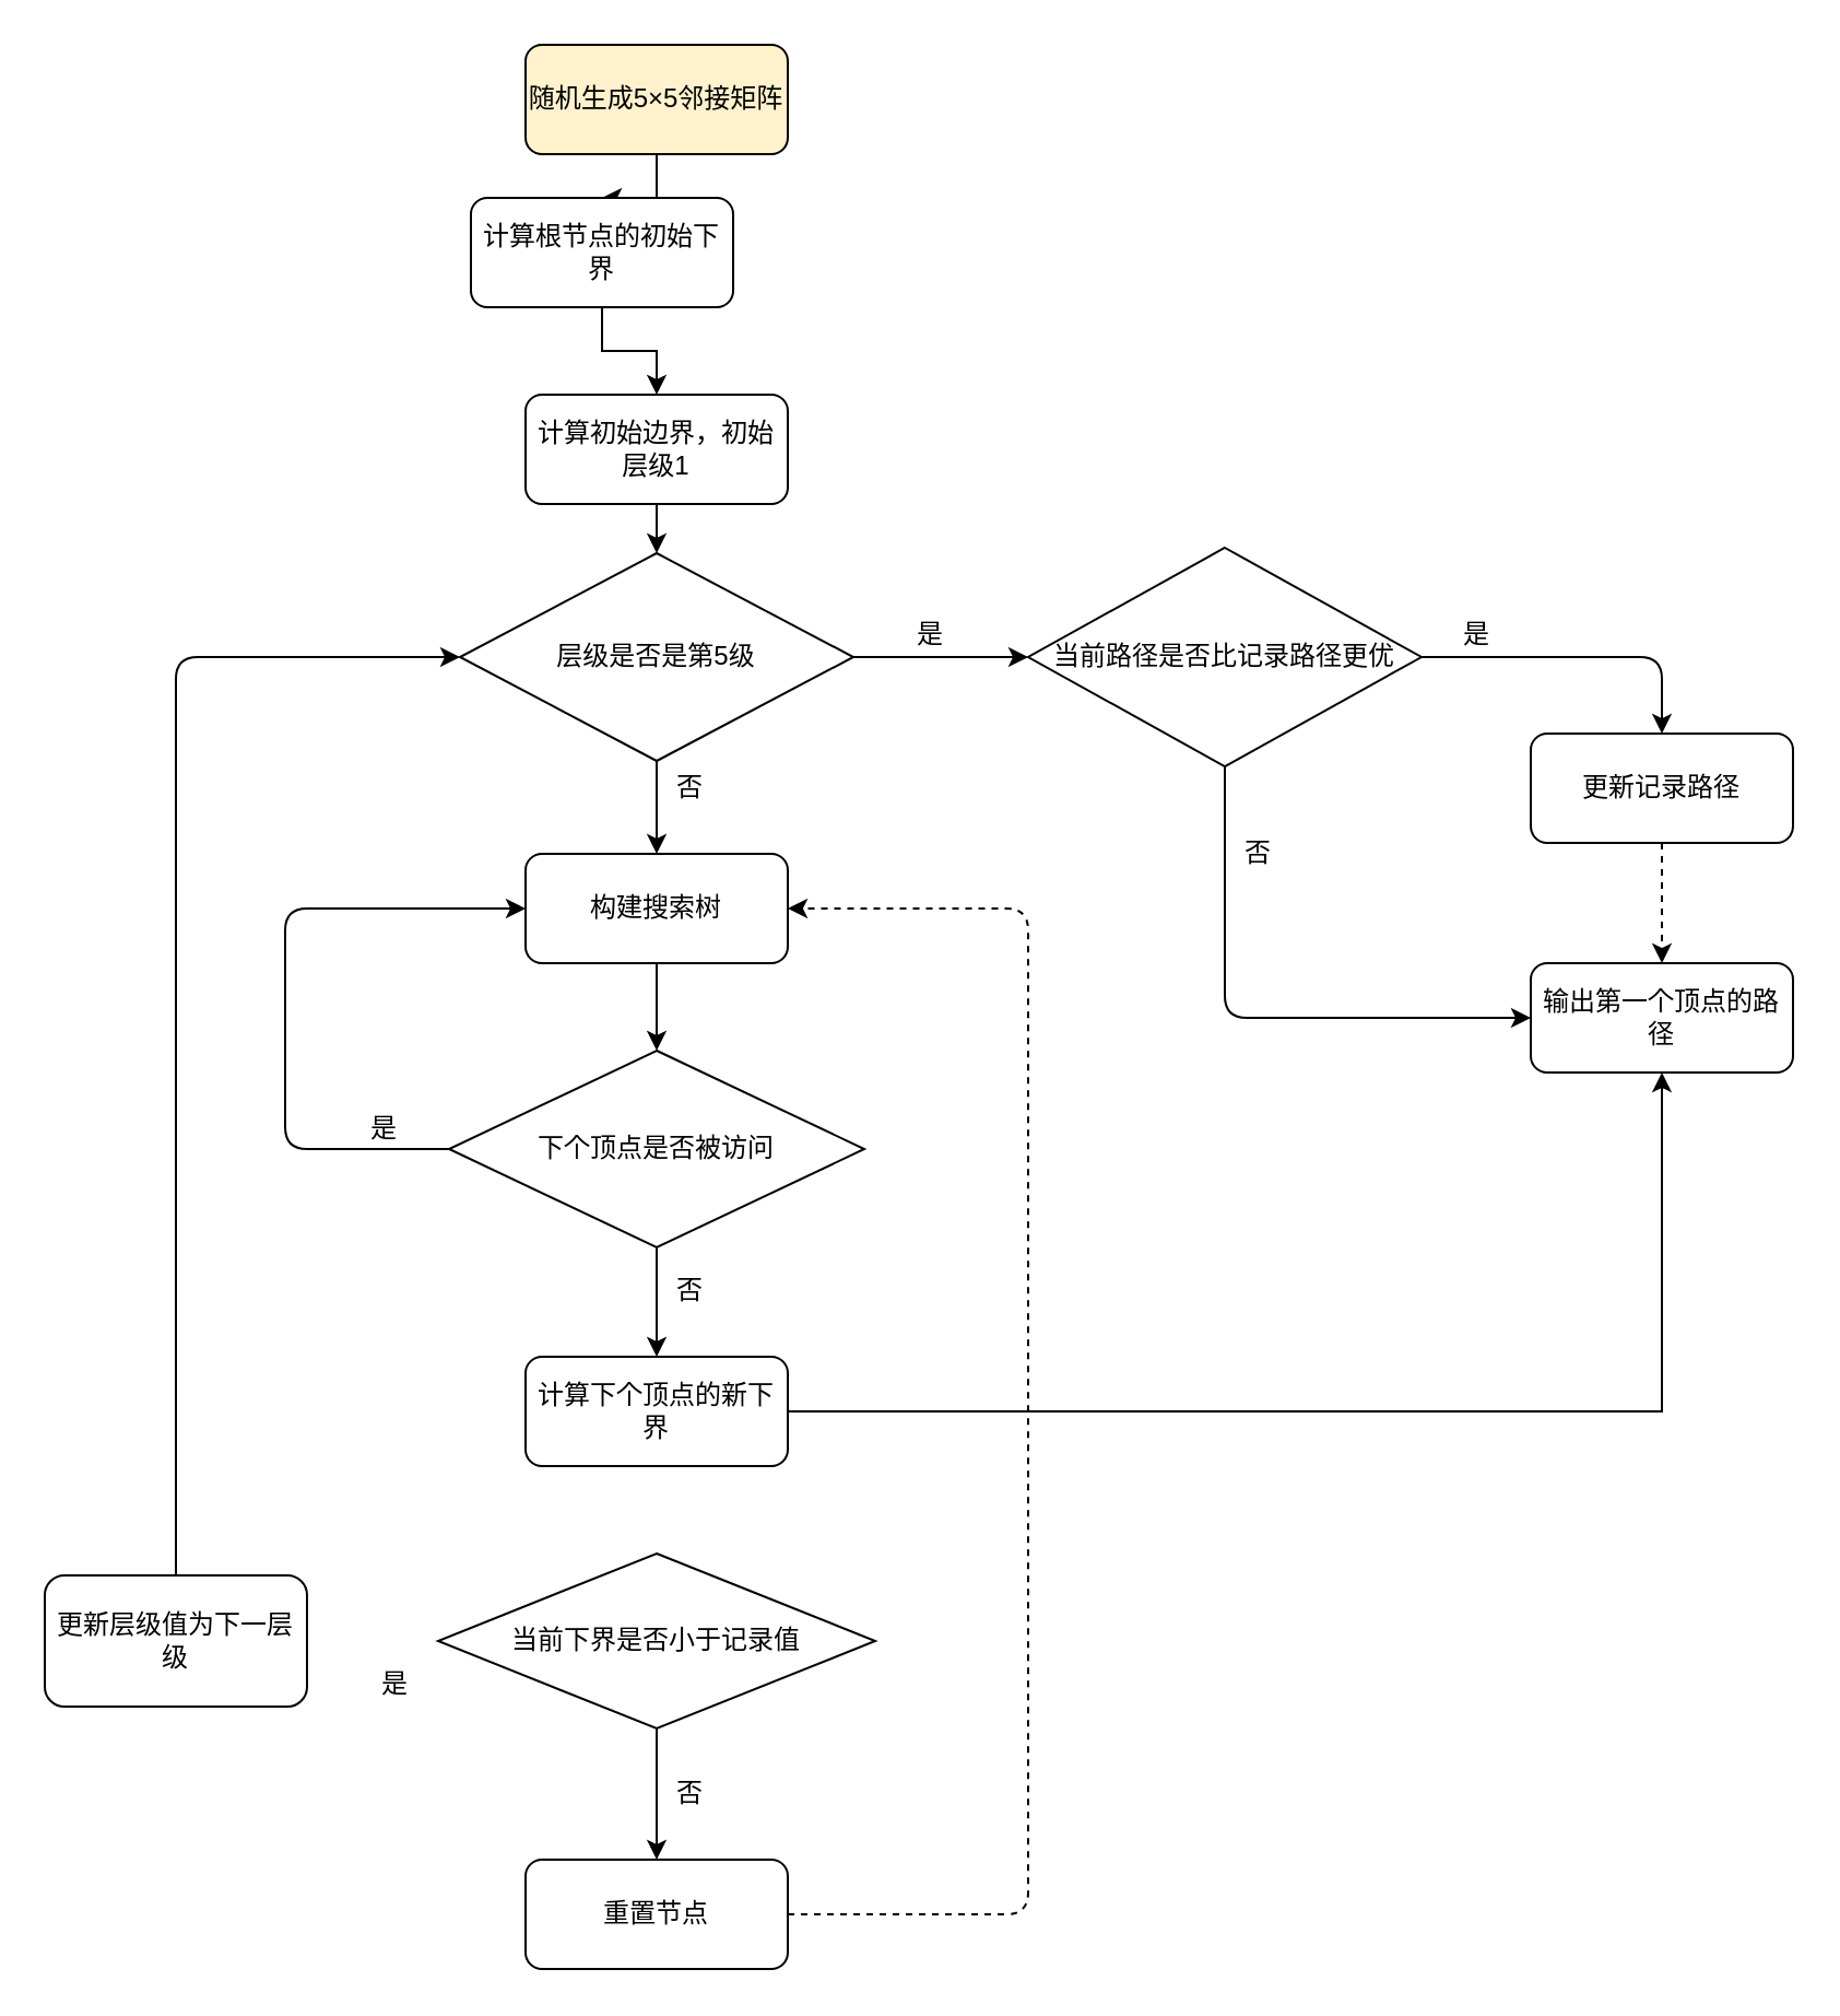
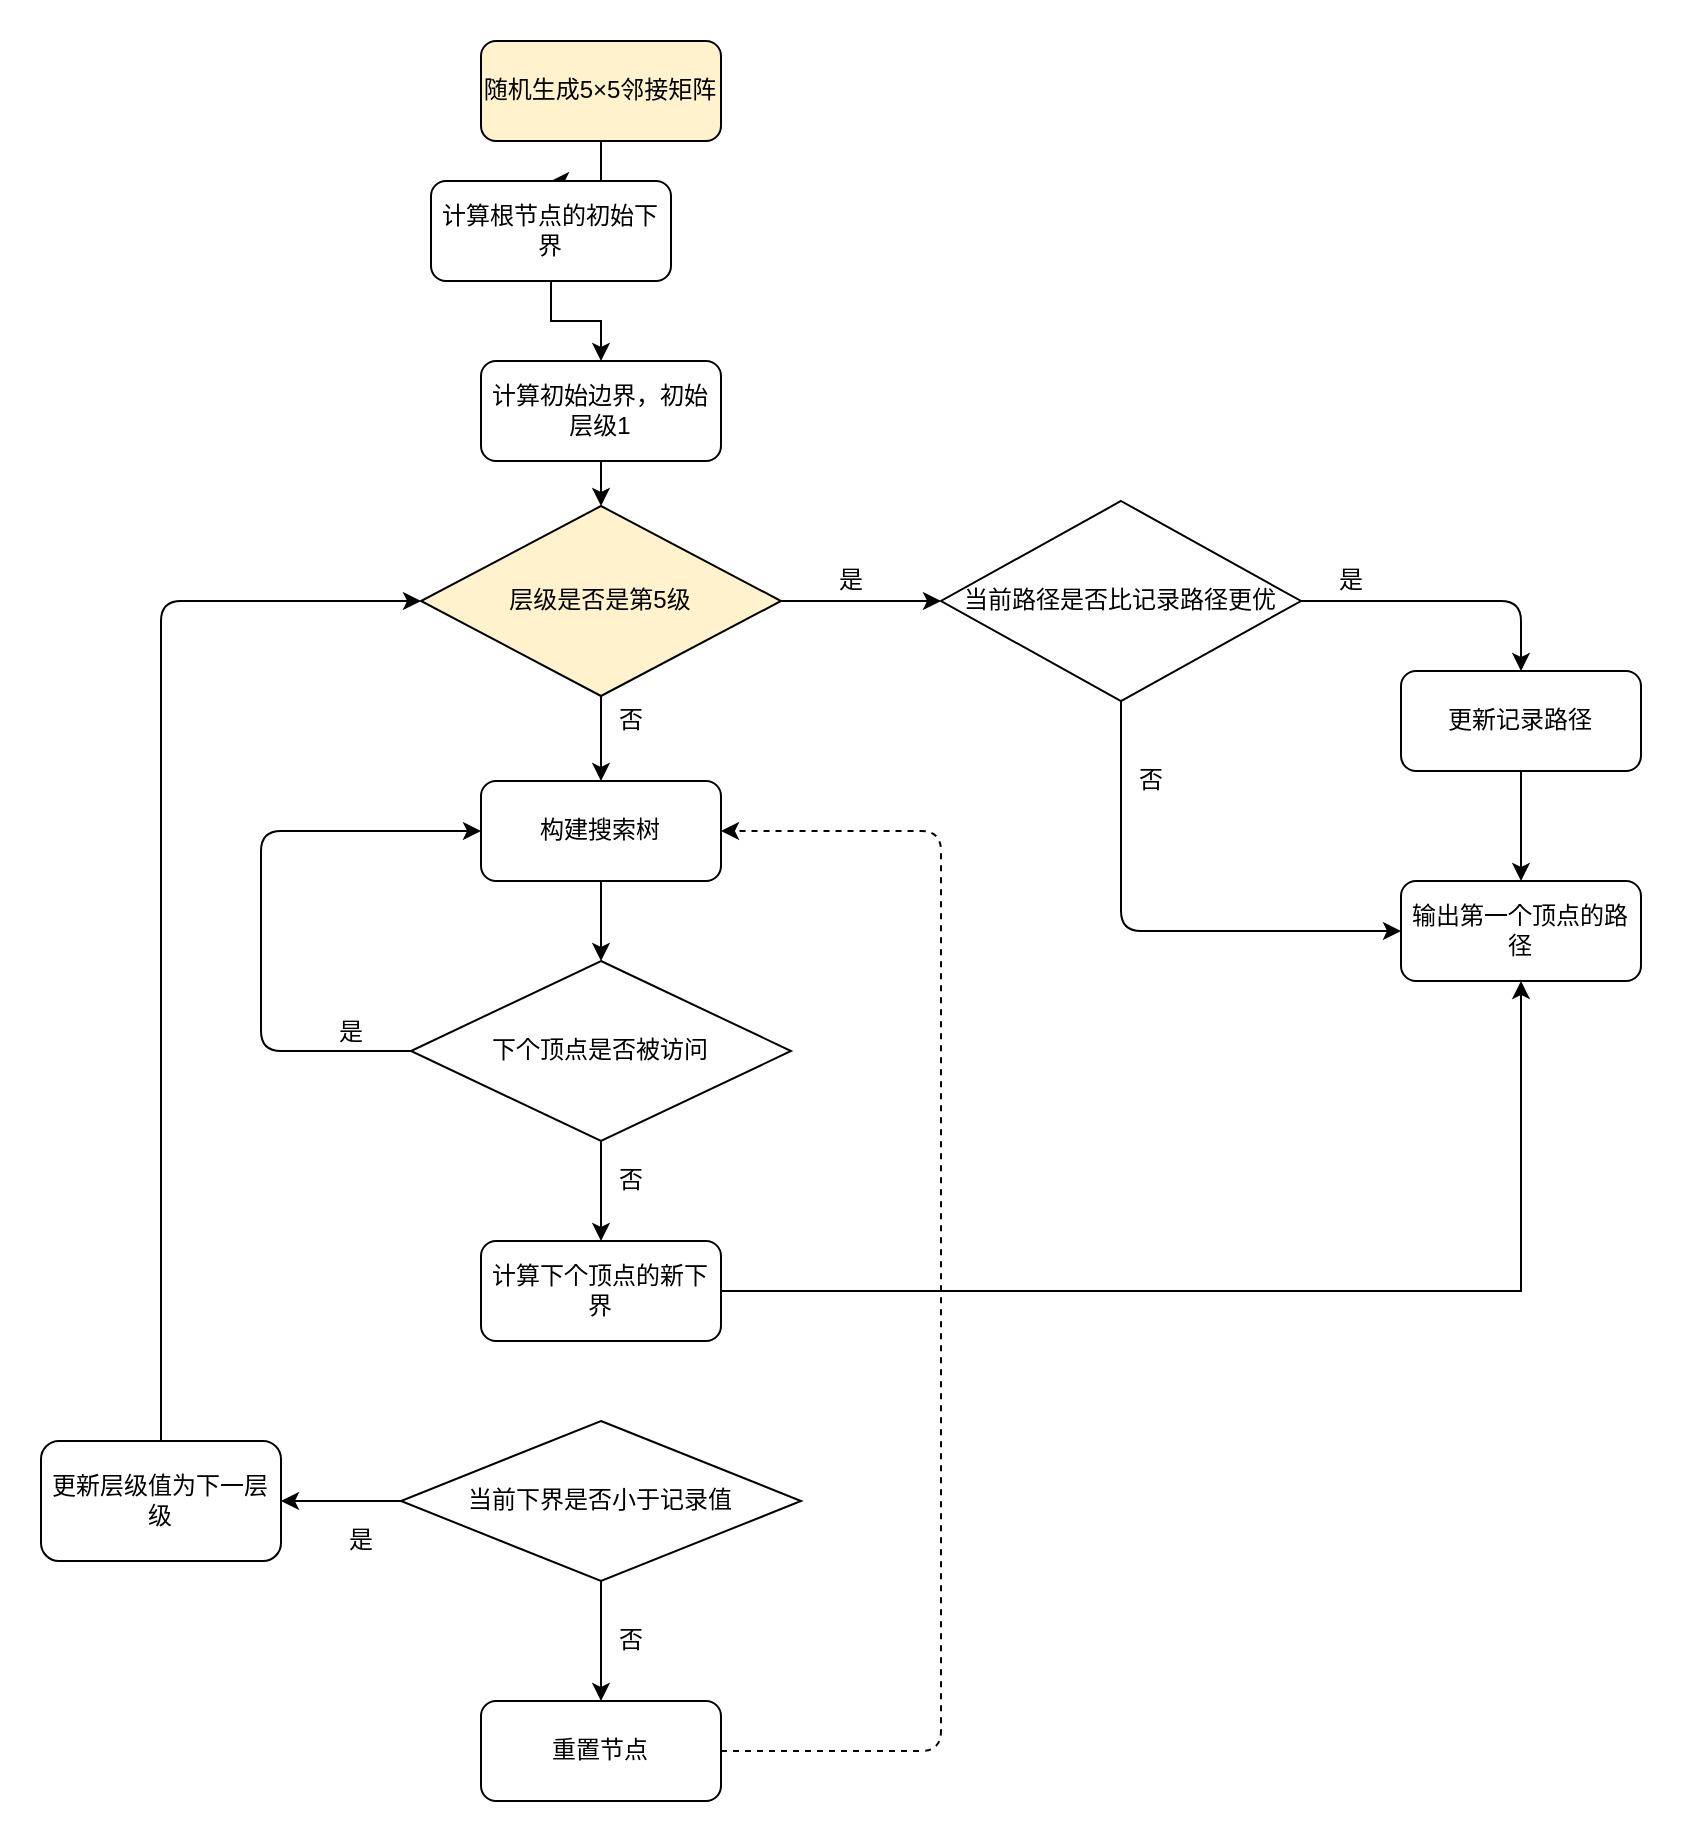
- <mxCell id="12" value="层级是否是第5级" style="rhombus;whiteSpace=wrap;html=1;" parent="1" vertex="1"><mxGeometry x="210" y="252.5" width="180" height="95" as="geometry" /></mxCell>
+ <mxCell id="12" value="层级是否是第5级" style="rhombus;whiteSpace=wrap;html=1;fillColor=#fff2cc;" parent="1" vertex="1"><mxGeometry x="210" y="252.5" width="180" height="95" as="geometry" /></mxCell>
- <mxCell id="16" value="" style="edgeStyle=orthogonalEdgeStyle;rounded=0;orthogonalLoop=1;jettySize=auto;html=1;entryX=0.5;entryY=0;entryDx=0;entryDy=0;dashed=1;" parent="1" source="17" target="19" edge="1"><mxGeometry relative="1" as="geometry"><mxPoint x="760" y="475" as="targetPoint" /></mxGeometry></mxCell>
+ <mxCell id="16" value="" style="edgeStyle=orthogonalEdgeStyle;rounded=0;orthogonalLoop=1;jettySize=auto;html=1;entryX=0.5;entryY=0;entryDx=0;entryDy=0;" parent="1" source="17" target="19" edge="1"><mxGeometry relative="1" as="geometry"><mxPoint x="760" y="475" as="targetPoint" /></mxGeometry></mxCell>
+ <mxCell id="27" value="" style="edgeStyle=orthogonalEdgeStyle;rounded=0;orthogonalLoop=1;jettySize=auto;html=1;" parent="1" source="28" target="33" edge="1"><mxGeometry relative="1" as="geometry" /></mxCell>
